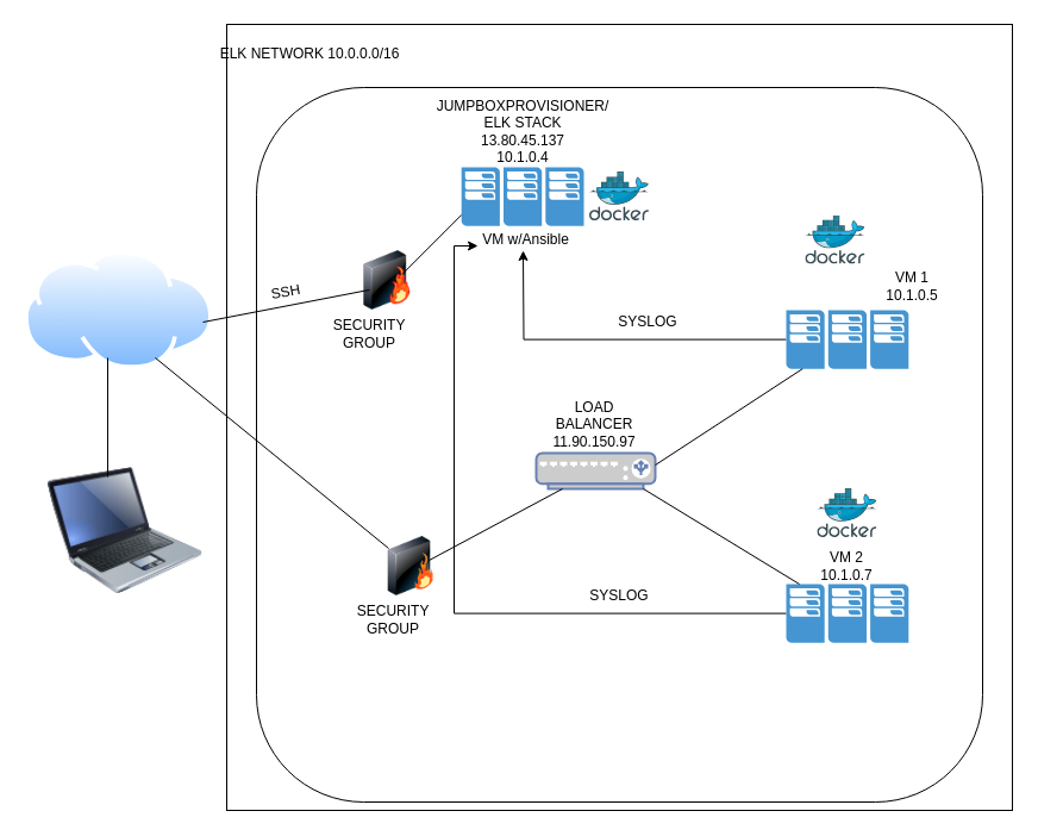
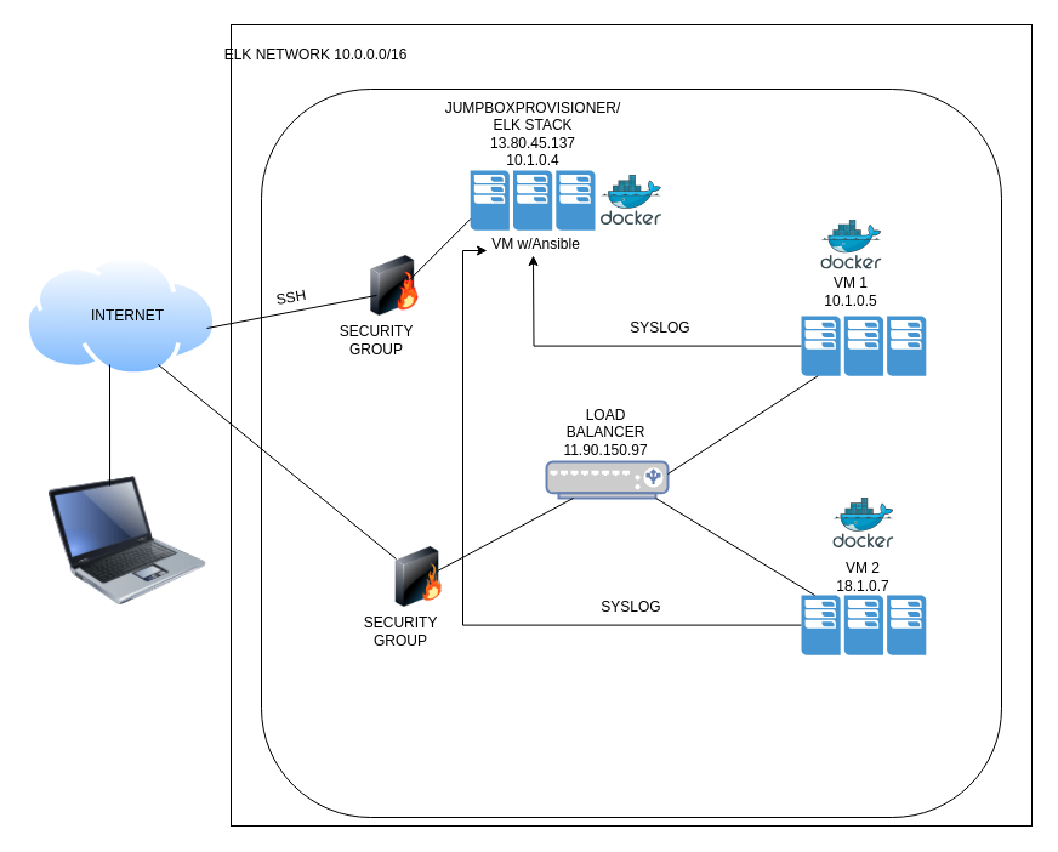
- <mxCell id="27" value="VM 1&lt;br&gt;10.1.0.5" style="text;html=1;strokeColor=none;fillColor=none;align=center;verticalAlign=middle;whiteSpace=wrap;rounded=0;" vertex="1" parent="1"><mxGeometry x="746.4" y="230" width="40" height="20" as="geometry" /></mxCell>
+ <mxCell id="27" value="VM 1&lt;br&gt;10.1.0.5" style="text;html=1;strokeColor=none;fillColor=none;align=center;verticalAlign=middle;whiteSpace=wrap;rounded=0;" vertex="1" parent="1"><mxGeometry x="681.4" y="230" width="40" height="20" as="geometry" /></mxCell>
+ <mxCell id="4" value="INTERNET" style="text;html=1;strokeColor=none;fillColor=none;align=center;verticalAlign=middle;whiteSpace=wrap;rounded=0;" vertex="1" parent="1"><mxGeometry x="54.99" y="245" width="100" height="30" as="geometry" /></mxCell>
- <mxCell id="28" value="VM 2&lt;br&gt;10.1.0.7" style="text;html=1;strokeColor=none;fillColor=none;align=center;verticalAlign=middle;whiteSpace=wrap;rounded=0;" vertex="1" parent="1"><mxGeometry x="691.4" y="465" width="40" height="20" as="geometry" /></mxCell>
+ <mxCell id="28" value="VM 2&lt;br&gt;18.1.0.7" style="text;html=1;strokeColor=none;fillColor=none;align=center;verticalAlign=middle;whiteSpace=wrap;rounded=0;" vertex="1" parent="1"><mxGeometry x="691.4" y="465" width="40" height="20" as="geometry" /></mxCell>
